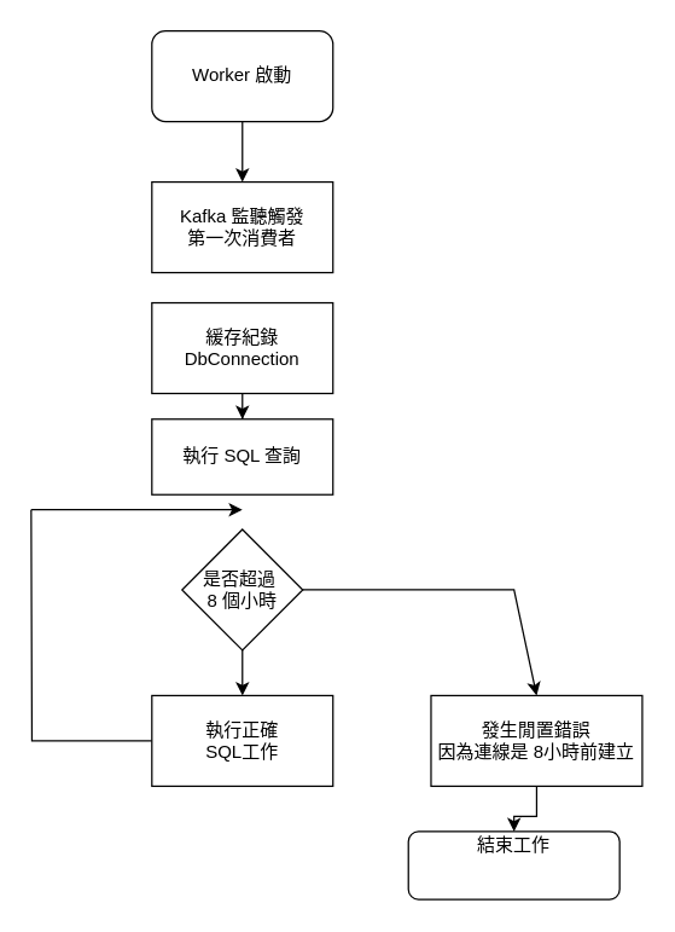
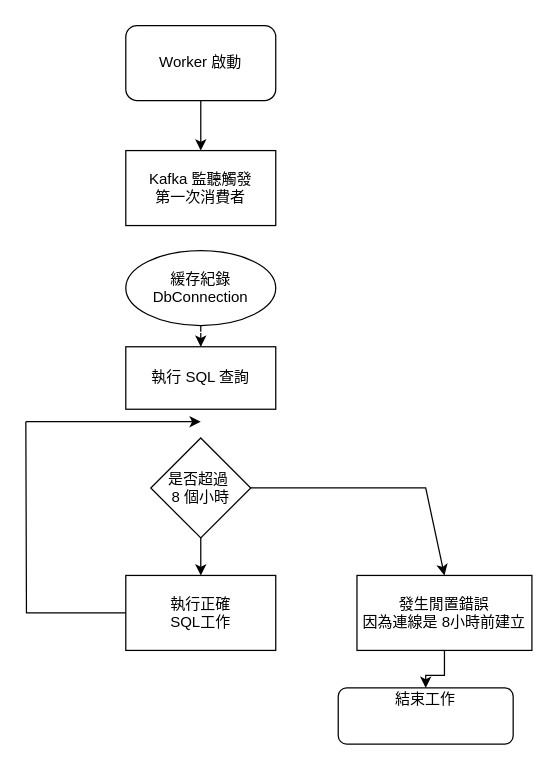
- <mxCell id="6" value="緩存紀錄&lt;br&gt;DbConnection" style="rounded=0;whiteSpace=wrap;html=1;" vertex="1" parent="1"><mxGeometry x="100" y="200" width="120" height="60" as="geometry" /></mxCell>
+ <mxCell id="6" value="緩存紀錄&lt;br&gt;DbConnection" style="ellipse;whiteSpace=wrap;html=1;" vertex="1" parent="1"><mxGeometry x="100" y="200" width="120" height="60" as="geometry" /></mxCell>
- <mxCell id="5" style="edgeStyle=orthogonalEdgeStyle;rounded=0;orthogonalLoop=1;jettySize=auto;html=1;entryX=0.5;entryY=0;entryDx=0;entryDy=0;" edge="1" parent="1" source="6" target="15"><mxGeometry relative="1" as="geometry" /></mxCell>
+ <mxCell id="5" style="edgeStyle=orthogonalEdgeStyle;rounded=0;orthogonalLoop=1;jettySize=auto;html=1;entryX=0.5;entryY=0;entryDx=0;entryDy=0;dashed=1;" edge="1" parent="1" source="6" target="15"><mxGeometry relative="1" as="geometry" /></mxCell>
